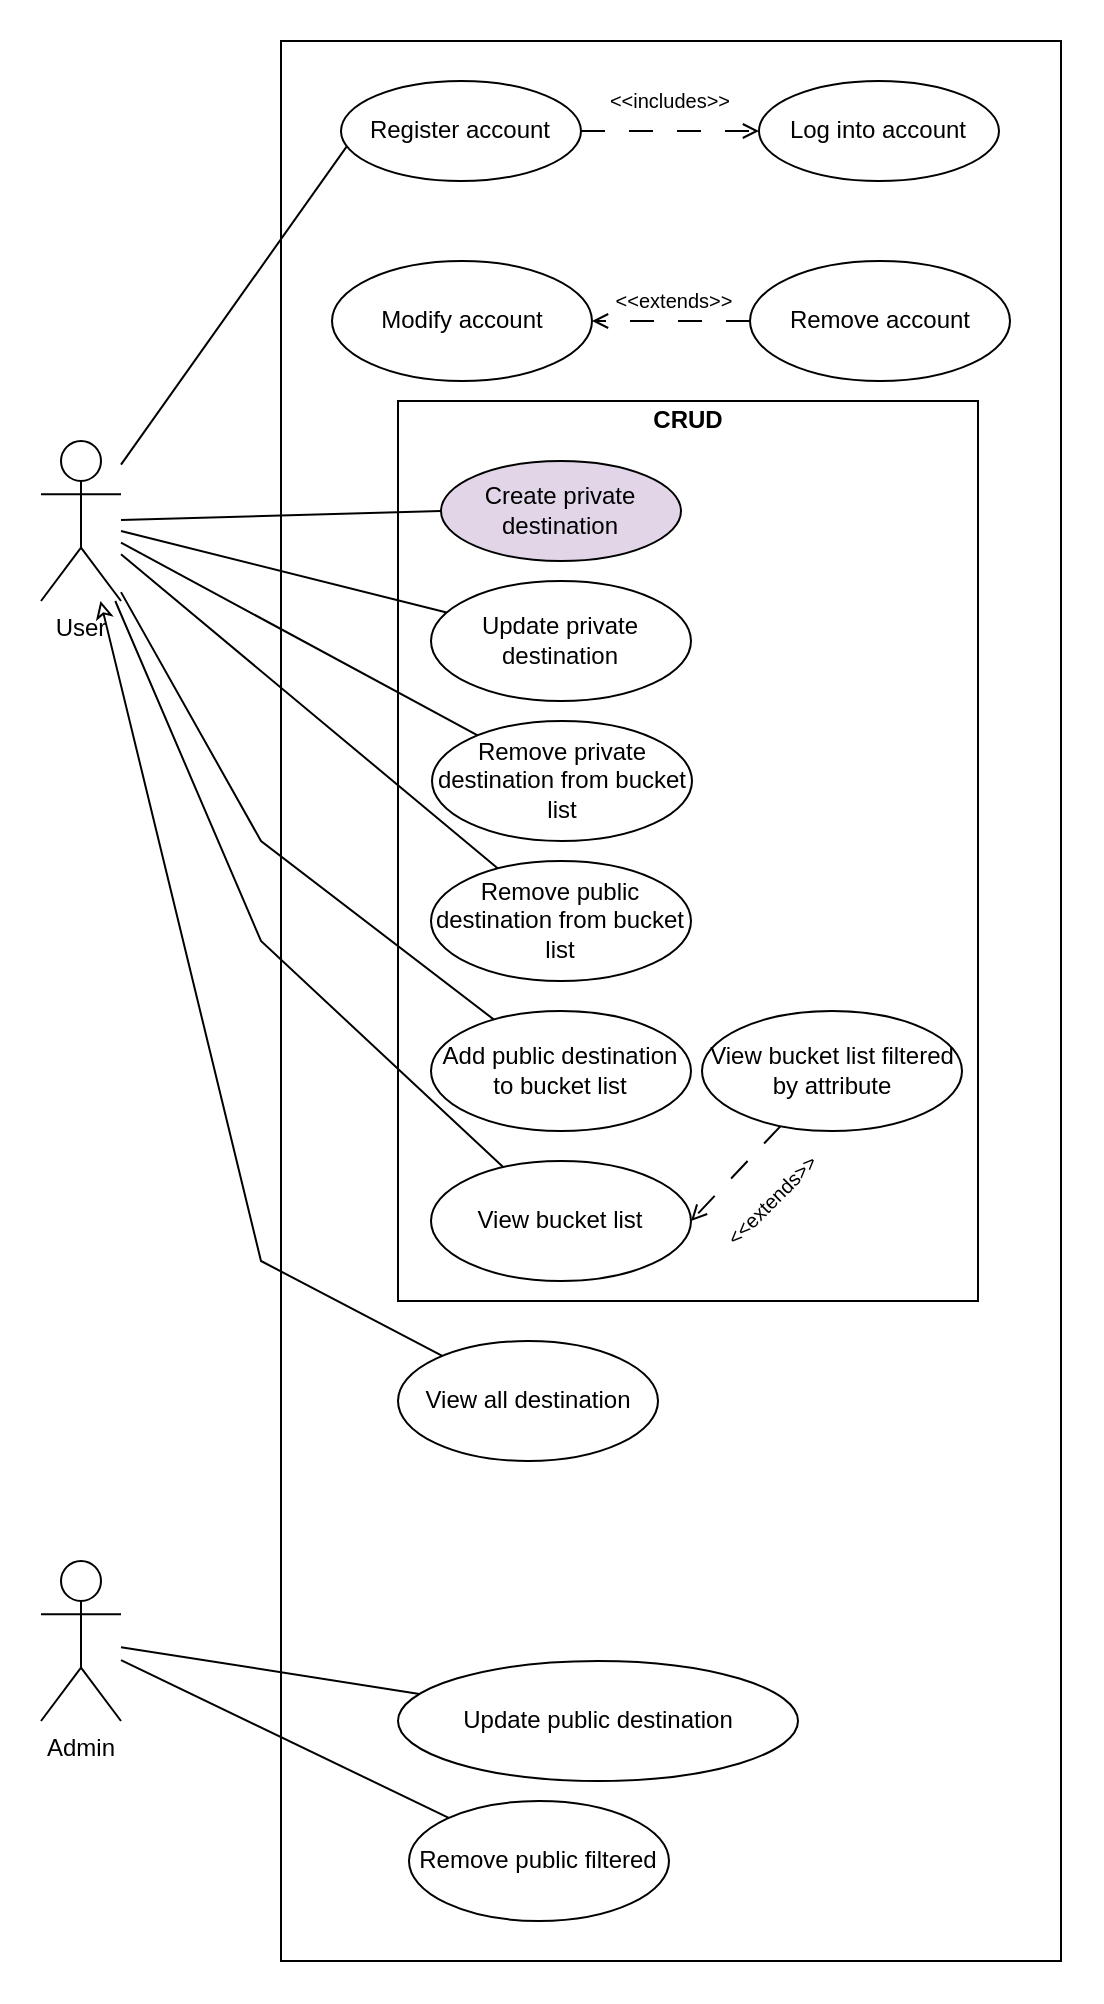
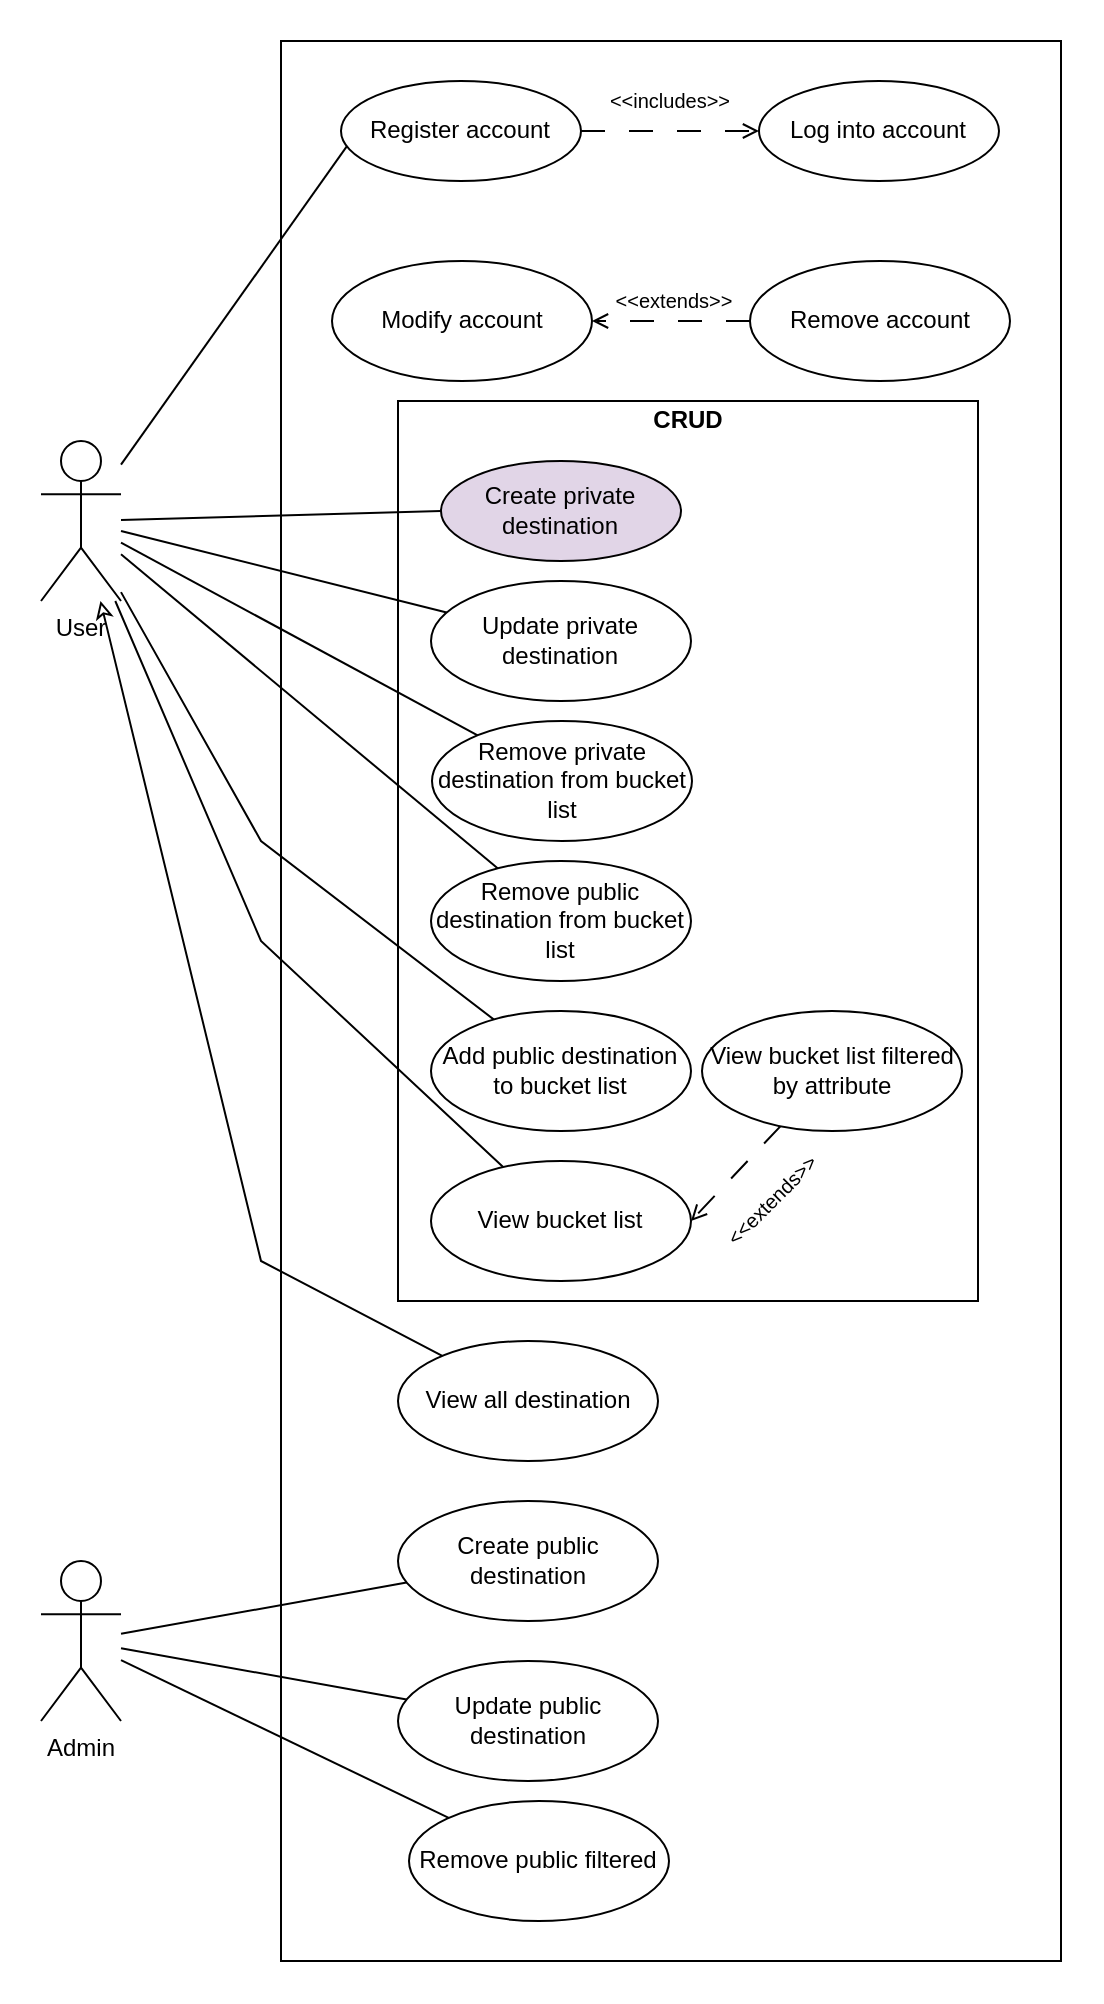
+ <mxCell id="28" value="Create public destination" style="ellipse;whiteSpace=wrap;html=1;" parent="1" vertex="1"><mxGeometry x="198.5" y="750" width="130" height="60" as="geometry" /></mxCell>
+ <mxCell id="27" style="rounded=0;orthogonalLoop=1;jettySize=auto;html=1;endArrow=none;endFill=0;" parent="1" source="28" target="5" edge="1"><mxGeometry relative="1" as="geometry" /></mxCell>
- <mxCell id="30" value="Update public destination" style="ellipse;whiteSpace=wrap;html=1;" parent="1" vertex="1"><mxGeometry x="198.5" y="830" width="200" height="60" as="geometry" /></mxCell>
+ <mxCell id="30" value="Update public destination" style="ellipse;whiteSpace=wrap;html=1;" parent="1" vertex="1"><mxGeometry x="198.5" y="830" width="130" height="60" as="geometry" /></mxCell>
